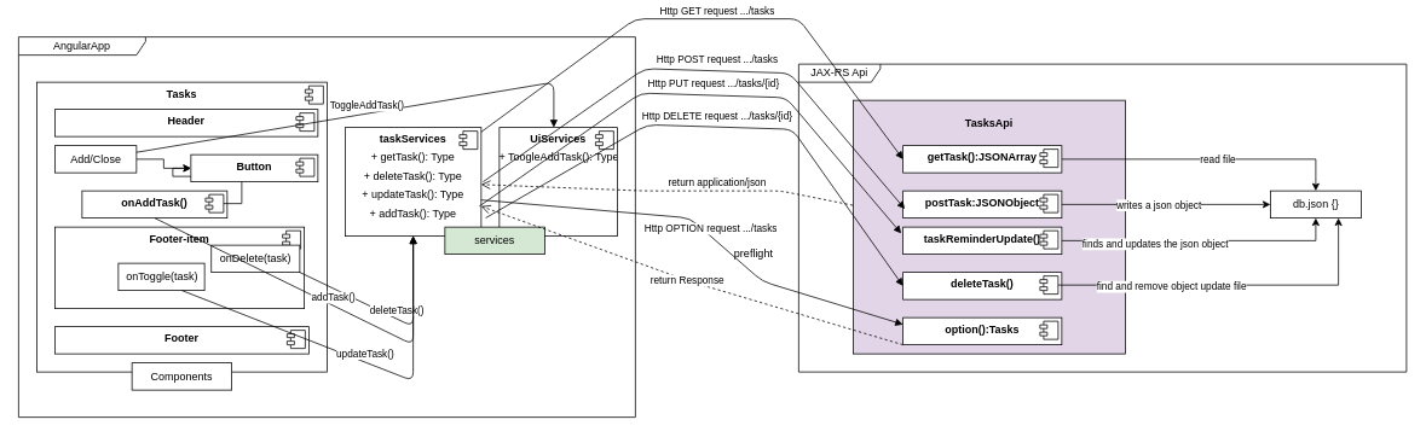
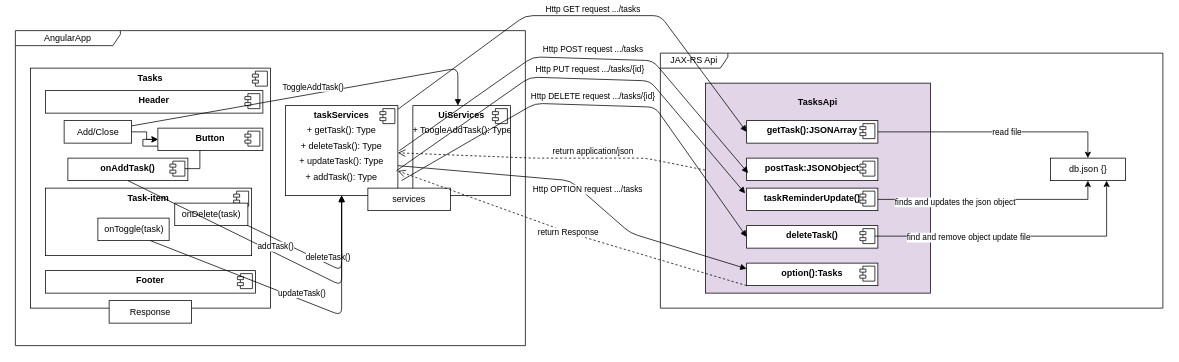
- <mxCell id="27" value="Add/Close" style="html=1;" vertex="1" parent="1"><mxGeometry x="60" y="160" width="90" height="30" as="geometry" /></mxCell>
+ <mxCell id="27" value="Add/Close" style="html=1;" vertex="1" parent="1"><mxGeometry x="85" y="160" width="90" height="30" as="geometry" /></mxCell>
- <mxCell id="37" style="edgeStyle=orthogonalEdgeStyle;rounded=0;orthogonalLoop=1;jettySize=auto;html=1;exitX=1;exitY=0.5;exitDx=0;exitDy=0;" edge="1" parent="1" source="39" target="36"><mxGeometry relative="1" as="geometry" /></mxCell>
- <mxCell id="38" value="writes a json object" style="edgeLabel;html=1;align=center;verticalAlign=middle;resizable=0;points=[];" vertex="1" connectable="0" parent="37"><mxGeometry x="-0.081" relative="1" as="geometry"><mxPoint as="offset" /></mxGeometry></mxCell>
- <mxCell id="5" value="&lt;p style=&quot;margin: 0px ; margin-top: 6px ; text-align: center&quot;&gt;&lt;b&gt;Footer-item&lt;/b&gt;&lt;/p&gt;&lt;p style=&quot;margin: 0px ; margin-top: 6px ; text-align: center&quot;&gt;&lt;b&gt;&lt;br&gt;&lt;/b&gt;&lt;/p&gt;" style="align=left;overflow=fill;html=1;dropTarget=0;" vertex="1" parent="1"><mxGeometry x="60" y="250" width="275" height="90" as="geometry" /></mxCell>
+ <mxCell id="5" value="&lt;p style=&quot;margin: 0px ; margin-top: 6px ; text-align: center&quot;&gt;&lt;b&gt;Task-item&lt;/b&gt;&lt;/p&gt;&lt;p style=&quot;margin: 0px ; margin-top: 6px ; text-align: center&quot;&gt;&lt;b&gt;&lt;br&gt;&lt;/b&gt;&lt;/p&gt;" style="align=left;overflow=fill;html=1;dropTarget=0;" vertex="1" parent="1"><mxGeometry x="60" y="250" width="275" height="90" as="geometry" /></mxCell>
- <mxCell id="21" value="services" style="rounded=0;whiteSpace=wrap;html=1;fillColor=#d5e8d4;" vertex="1" parent="1"><mxGeometry x="490" y="250" width="110" height="30" as="geometry" /></mxCell>
+ <mxCell id="21" value="services" style="rounded=0;whiteSpace=wrap;html=1;" vertex="1" parent="1"><mxGeometry x="490" y="250" width="110" height="30" as="geometry" /></mxCell>
- <mxCell id="57" value="preflight" style="text;html=1;align=center;verticalAlign=middle;resizable=0;points=[];autosize=1;strokeColor=none;" vertex="1" parent="1"><mxGeometry x="800" y="270" width="60" height="20" as="geometry" /></mxCell>
- <mxCell id="16" value="Components" style="rounded=0;whiteSpace=wrap;html=1;" vertex="1" parent="1"><mxGeometry x="145" y="400" width="110" height="30" as="geometry" /></mxCell>
+ <mxCell id="16" value="Response" style="rounded=0;whiteSpace=wrap;html=1;" vertex="1" parent="1"><mxGeometry x="145" y="400" width="110" height="30" as="geometry" /></mxCell>
